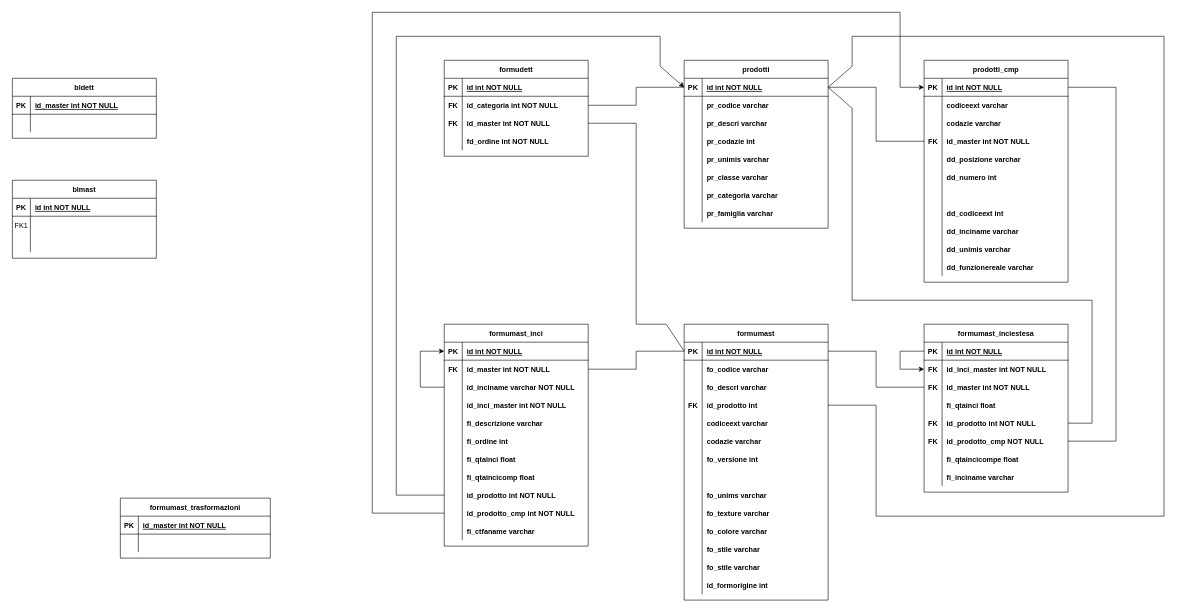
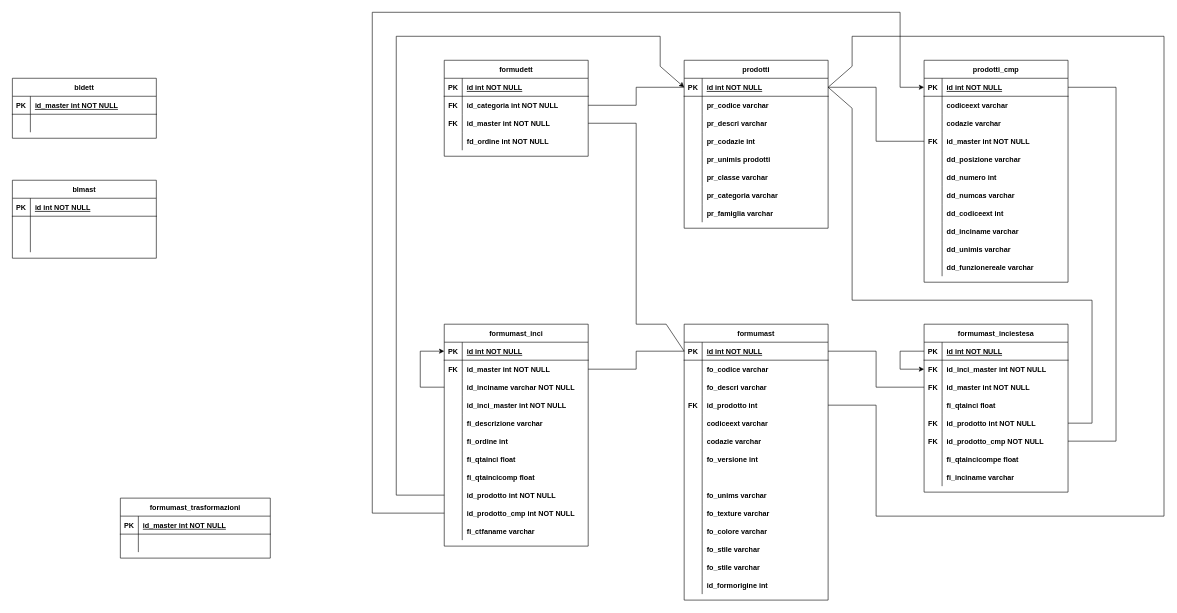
- <mxCell id="27" value="pr_unimis varchar" style="shape=partialRectangle;overflow=hidden;connectable=0;fillColor=none;top=0;left=0;bottom=0;right=0;align=left;spacingLeft=6;fontStyle=1" vertex="1" parent="25"><mxGeometry x="30" width="210" height="30" as="geometry"><mxRectangle width="210" height="30" as="alternateBounds" /></mxGeometry></mxCell>
+ <mxCell id="27" value="pr_unimis prodotti" style="shape=partialRectangle;overflow=hidden;connectable=0;fillColor=none;top=0;left=0;bottom=0;right=0;align=left;spacingLeft=6;fontStyle=1" vertex="1" parent="25"><mxGeometry x="30" width="210" height="30" as="geometry"><mxRectangle width="210" height="30" as="alternateBounds" /></mxGeometry></mxCell>
+ <mxCell id="188" value="dd_numcas varchar" style="shape=partialRectangle;overflow=hidden;connectable=0;fillColor=none;top=0;left=0;bottom=0;right=0;align=left;spacingLeft=6;fontStyle=1" vertex="1" parent="186"><mxGeometry x="30" width="210" height="30" as="geometry"><mxRectangle width="210" height="30" as="alternateBounds" /></mxGeometry></mxCell>
- <mxCell id="7" value="FK1" style="shape=partialRectangle;overflow=hidden;connectable=0;fillColor=none;top=0;left=0;bottom=0;right=0;" parent="6" vertex="1"><mxGeometry width="30" height="30" as="geometry"><mxRectangle width="30" height="30" as="alternateBounds" /></mxGeometry></mxCell>
